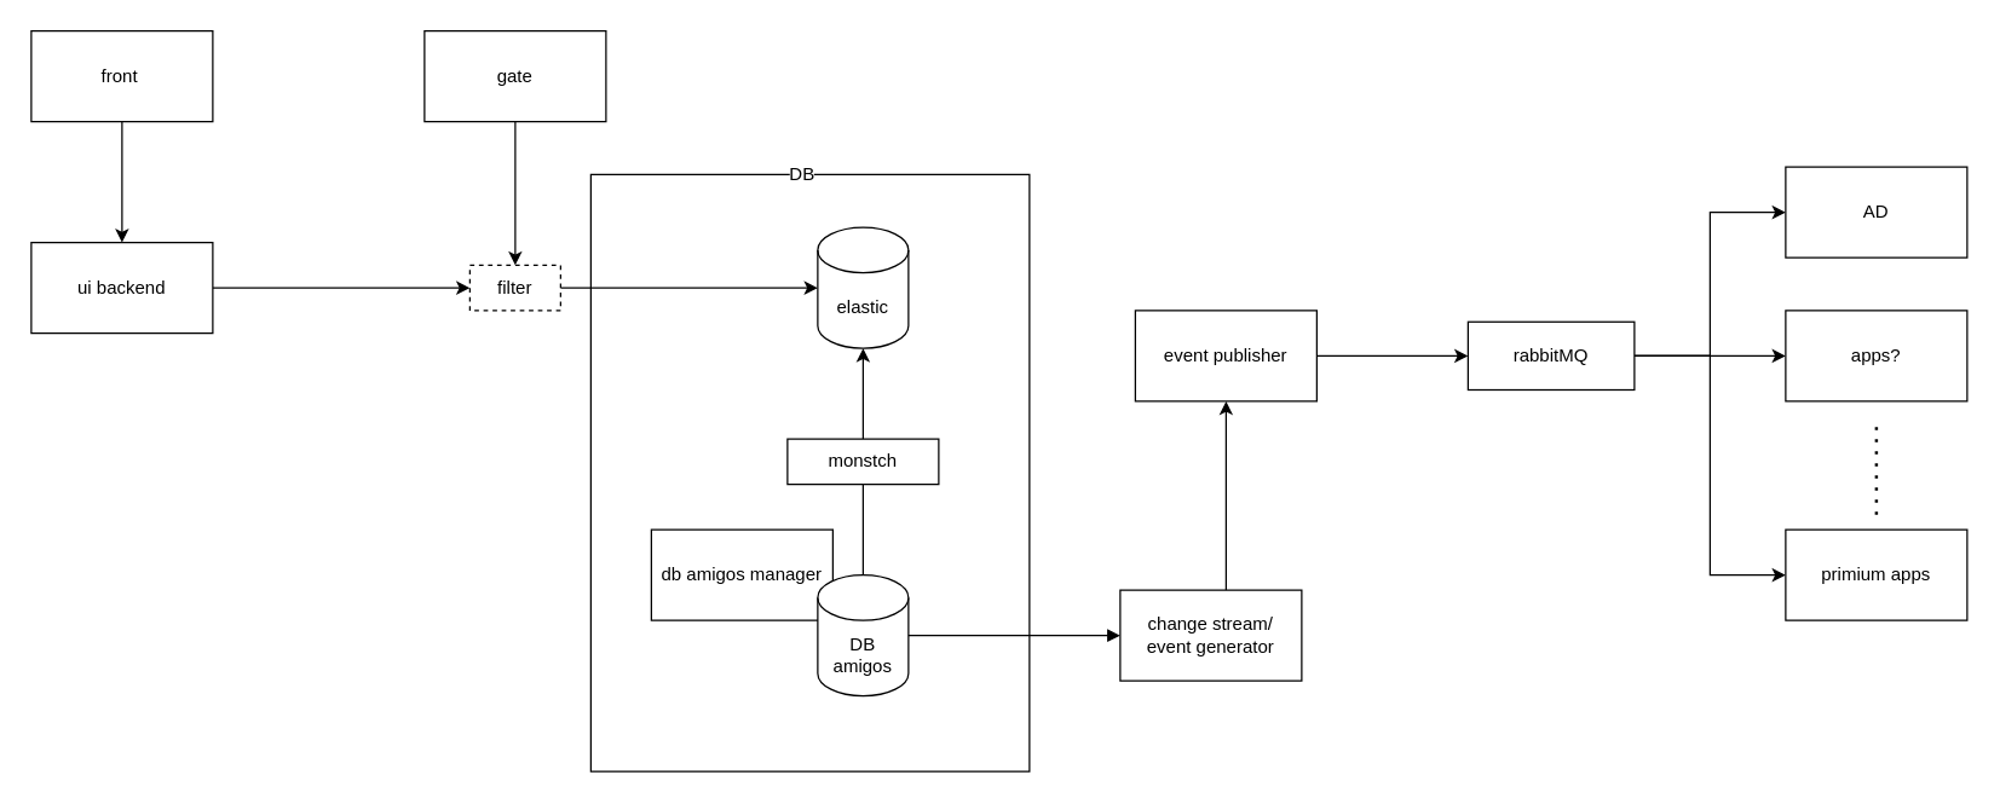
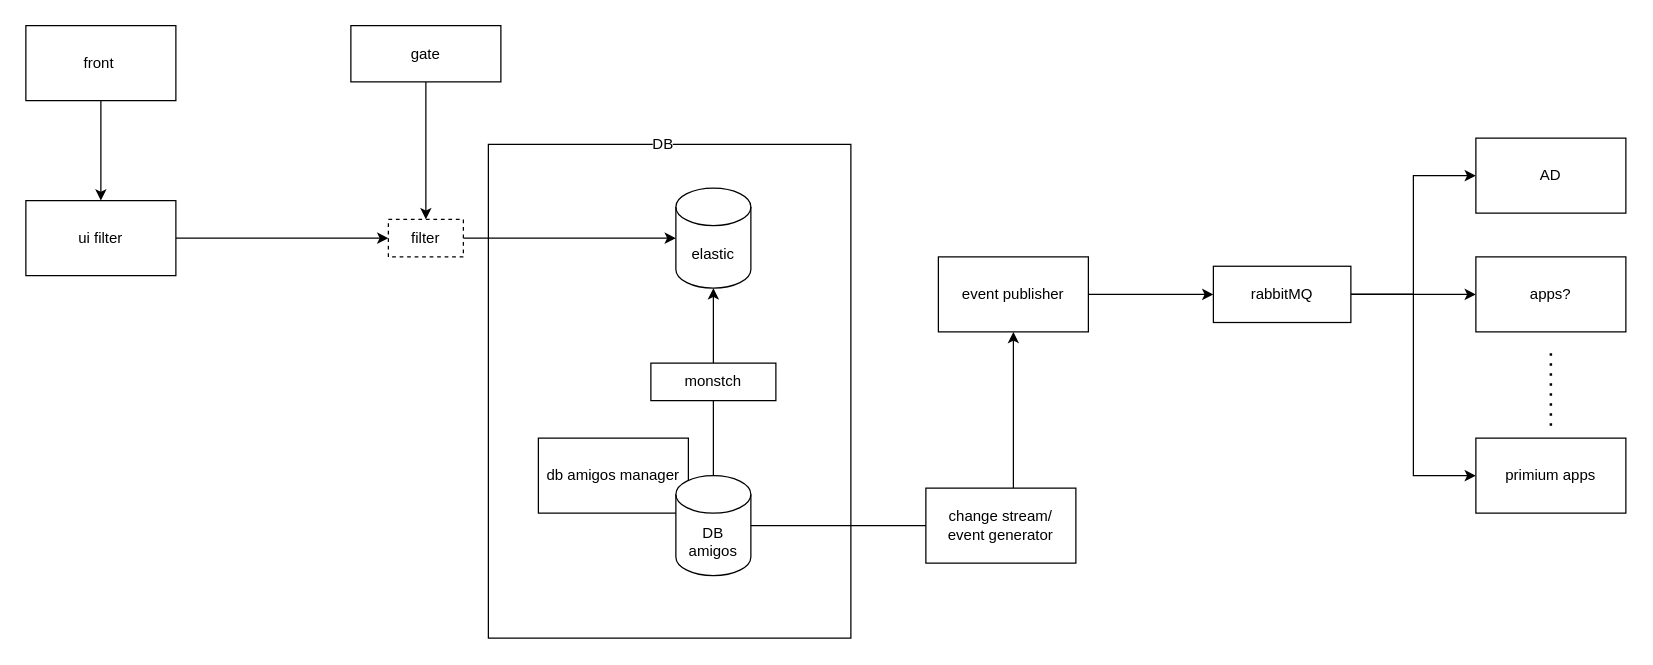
- <mxCell id="6" value="gate" style="rounded=0;whiteSpace=wrap;html=1;" vertex="1" parent="1"><mxGeometry x="280" y="20" width="120" height="60" as="geometry" /></mxCell>
+ <mxCell id="6" value="gate" style="rounded=0;whiteSpace=wrap;html=1;" vertex="1" parent="1"><mxGeometry x="280" y="20" width="120" height="45" as="geometry" /></mxCell>
- <mxCell id="8" value="ui backend" style="rounded=0;whiteSpace=wrap;html=1;" vertex="1" parent="1"><mxGeometry x="20" y="160" width="120" height="60" as="geometry" /></mxCell>
+ <mxCell id="8" value="ui filter" style="rounded=0;whiteSpace=wrap;html=1;" vertex="1" parent="1"><mxGeometry x="20" y="160" width="120" height="60" as="geometry" /></mxCell>
- <mxCell id="30" value="" style="edgeStyle=orthogonalEdgeStyle;rounded=0;orthogonalLoop=1;jettySize=auto;html=1;endArrow=block;" edge="1" parent="1" source="15" target="29"><mxGeometry relative="1" as="geometry"><mxPoint x="600" y="420" as="sourcePoint" /><mxPoint x="810" y="265" as="targetPoint" /></mxGeometry></mxCell>
+ <mxCell id="30" value="" style="edgeStyle=orthogonalEdgeStyle;rounded=0;orthogonalLoop=1;jettySize=auto;html=1;endArrow=none;" edge="1" parent="1" source="15" target="29"><mxGeometry relative="1" as="geometry"><mxPoint x="600" y="420" as="sourcePoint" /><mxPoint x="810" y="265" as="targetPoint" /></mxGeometry></mxCell>
